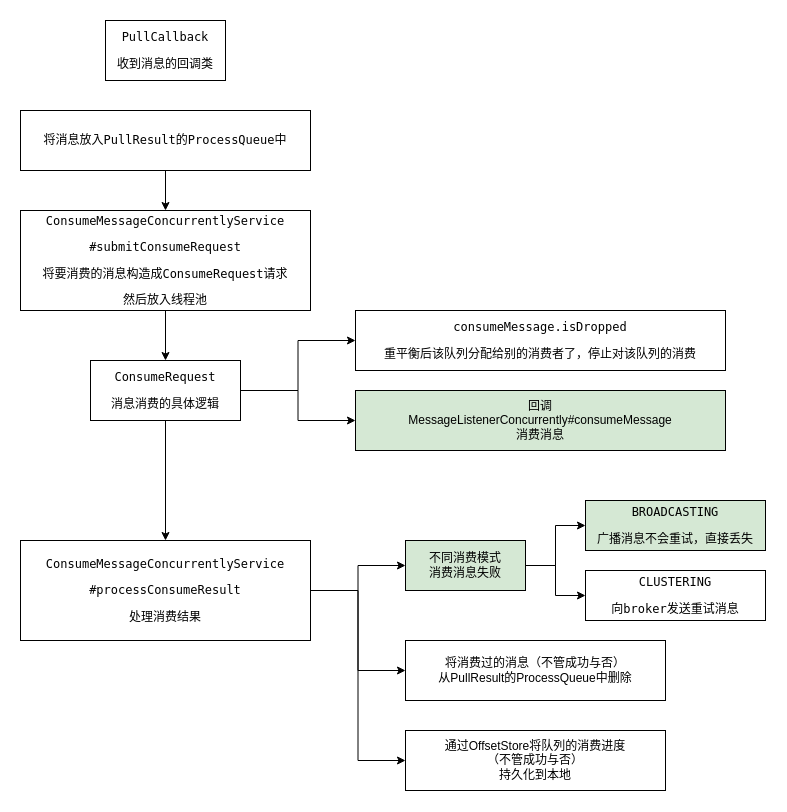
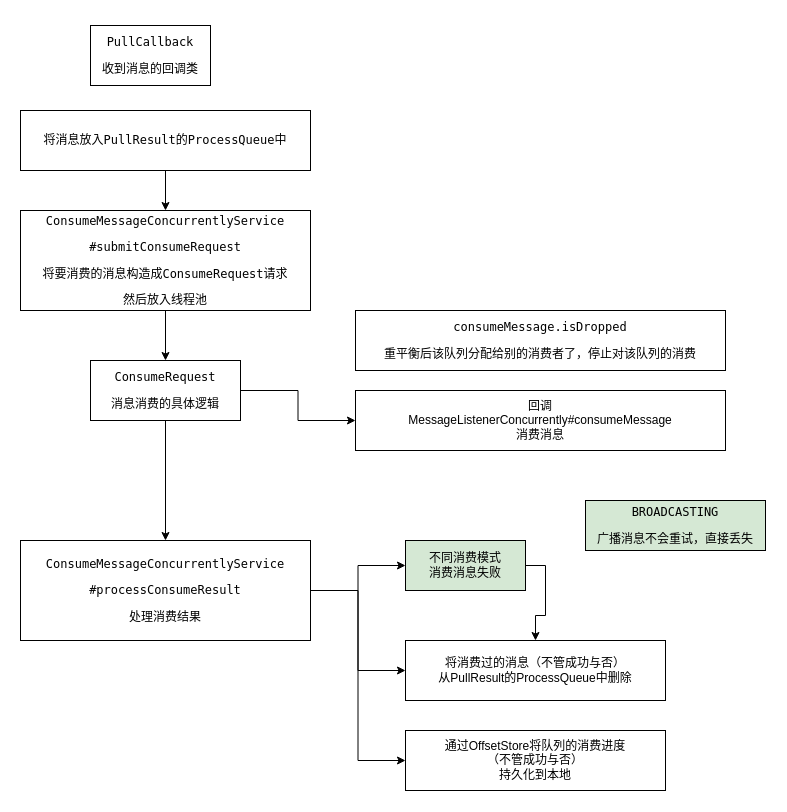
- <mxCell id="2" value="&lt;pre&gt;PullCallback&lt;/pre&gt;&lt;pre&gt;收到消息的回调类&lt;/pre&gt;" style="rounded=0;whiteSpace=wrap;html=1;" vertex="1" parent="1"><mxGeometry x="105" y="20" width="120" height="60" as="geometry" /></mxCell>
+ <mxCell id="2" value="&lt;pre&gt;PullCallback&lt;/pre&gt;&lt;pre&gt;收到消息的回调类&lt;/pre&gt;" style="rounded=0;whiteSpace=wrap;html=1;" vertex="1" parent="1"><mxGeometry x="90" y="25" width="120" height="60" as="geometry" /></mxCell>
- <mxCell id="8" style="edgeStyle=orthogonalEdgeStyle;rounded=0;orthogonalLoop=1;jettySize=auto;html=1;exitX=1;exitY=0.5;exitDx=0;exitDy=0;entryX=0;entryY=0.5;entryDx=0;entryDy=0;" edge="1" parent="1" source="10" target="21"><mxGeometry relative="1" as="geometry" /></mxCell>
- <mxCell id="22" value="回调&lt;br&gt;MessageListenerConcurrently#consumeMessage&lt;br&gt;消费消息" style="rounded=0;whiteSpace=wrap;html=1;fillColor=#d5e8d4;" vertex="1" parent="1"><mxGeometry x="355" y="390" width="370" height="60" as="geometry" /></mxCell>
+ <mxCell id="22" value="回调&lt;br&gt;MessageListenerConcurrently#consumeMessage&lt;br&gt;消费消息" style="rounded=0;whiteSpace=wrap;html=1;" vertex="1" parent="1"><mxGeometry x="355" y="390" width="370" height="60" as="geometry" /></mxCell>
- <mxCell id="16" style="edgeStyle=orthogonalEdgeStyle;rounded=0;orthogonalLoop=1;jettySize=auto;html=1;exitX=1;exitY=0.5;exitDx=0;exitDy=0;entryX=0;entryY=0.5;entryDx=0;entryDy=0;" edge="1" parent="1" source="18" target="19"><mxGeometry relative="1" as="geometry" /></mxCell>
+ <mxCell id="16" style="edgeStyle=orthogonalEdgeStyle;rounded=0;orthogonalLoop=1;jettySize=auto;html=1;exitX=1;exitY=0.5;exitDx=0;exitDy=0;" edge="1" parent="1" source="18" target="15"><mxGeometry relative="1" as="geometry" /></mxCell>
- <mxCell id="17" style="edgeStyle=orthogonalEdgeStyle;rounded=0;orthogonalLoop=1;jettySize=auto;html=1;exitX=1;exitY=0.5;exitDx=0;exitDy=0;" edge="1" parent="1" source="18" target="20"><mxGeometry relative="1" as="geometry" /></mxCell>
- <mxCell id="20" value="&lt;pre&gt;CLUSTERING&lt;/pre&gt;&lt;pre&gt;向broker发送重试消息&lt;/pre&gt;" style="rounded=0;whiteSpace=wrap;html=1;" vertex="1" parent="1"><mxGeometry x="585" y="570" width="180" height="50" as="geometry" /></mxCell>
